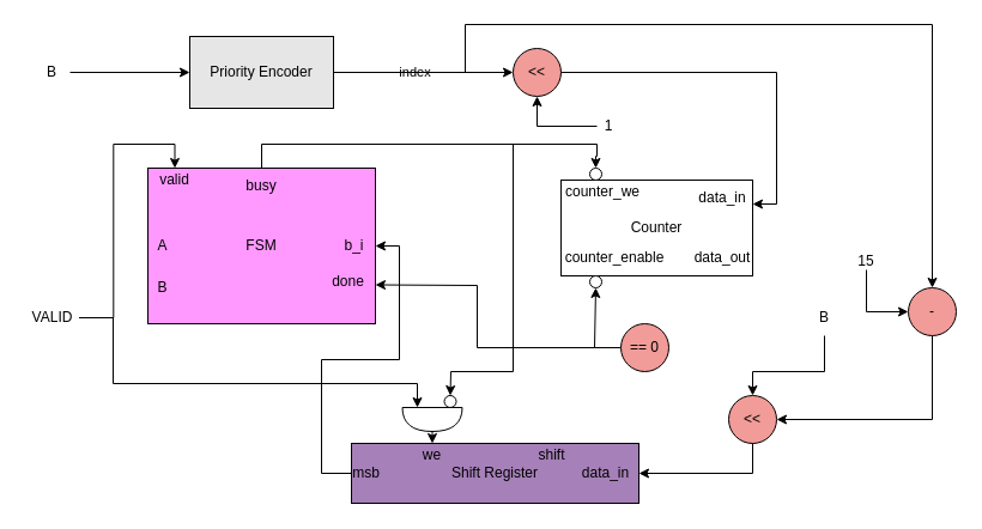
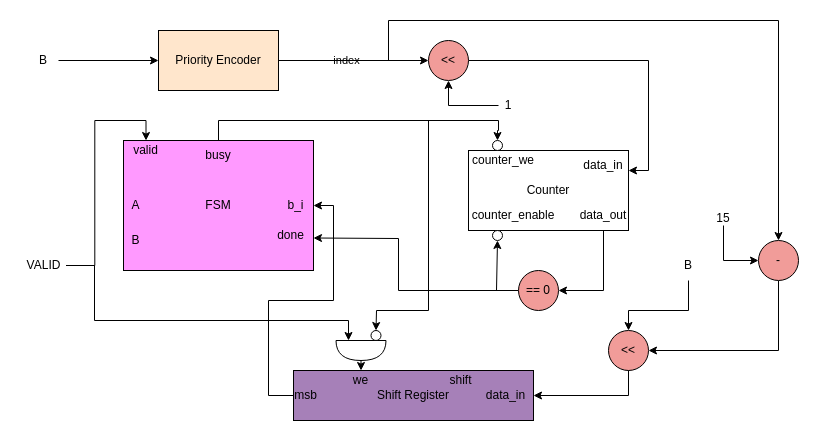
- <mxCell id="5" value="&lt;font style=&quot;font-size: 12px;&quot;&gt;Priority Encoder&lt;/font&gt;" style="rounded=0;whiteSpace=wrap;html=1;fillColor=#E6E6E6;" vertex="1" parent="1"><mxGeometry x="158" y="30" width="120" height="60" as="geometry" /></mxCell>
+ <mxCell id="5" value="&lt;font style=&quot;font-size: 12px;&quot;&gt;Priority Encoder&lt;/font&gt;" style="rounded=0;whiteSpace=wrap;html=1;fillColor=#ffe6cc;" vertex="1" parent="1"><mxGeometry x="158" y="30" width="120" height="60" as="geometry" /></mxCell>
+ <mxCell id="18" value="" style="endArrow=classic;html=1;rounded=0;exitX=0.5;exitY=1;exitDx=0;exitDy=0;" edge="1" parent="1" source="15" target="20"><mxGeometry width="50" height="50" relative="1" as="geometry"><mxPoint x="358" y="80" as="sourcePoint" /><mxPoint x="568" y="290" as="targetPoint" /><Array as="points"><mxPoint x="603" y="290" /></Array></mxGeometry></mxCell>
